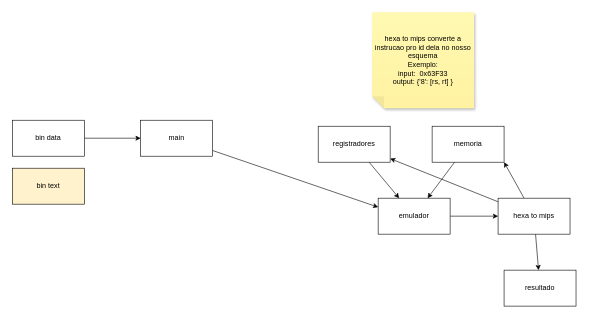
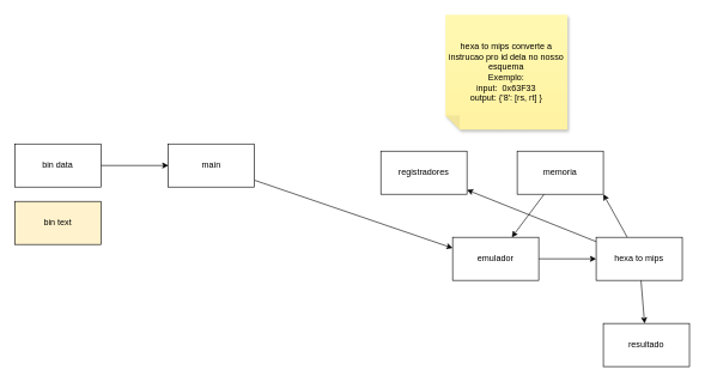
- <mxCell id="14" style="edgeStyle=none;html=1;" edge="1" parent="1" source="15" target="11"><mxGeometry relative="1" as="geometry" /></mxCell>
